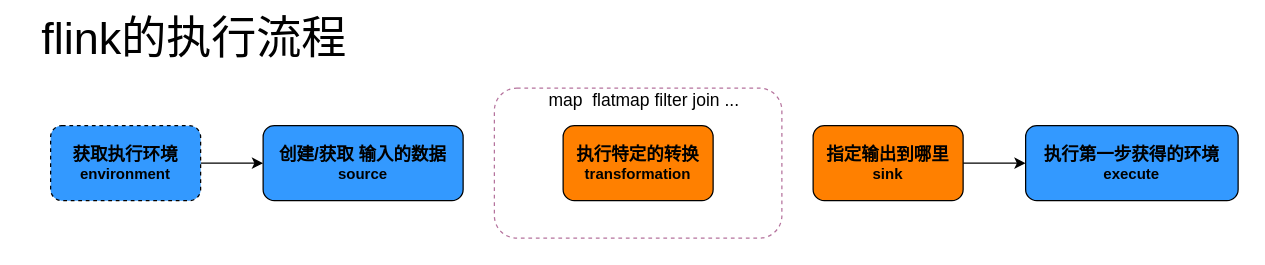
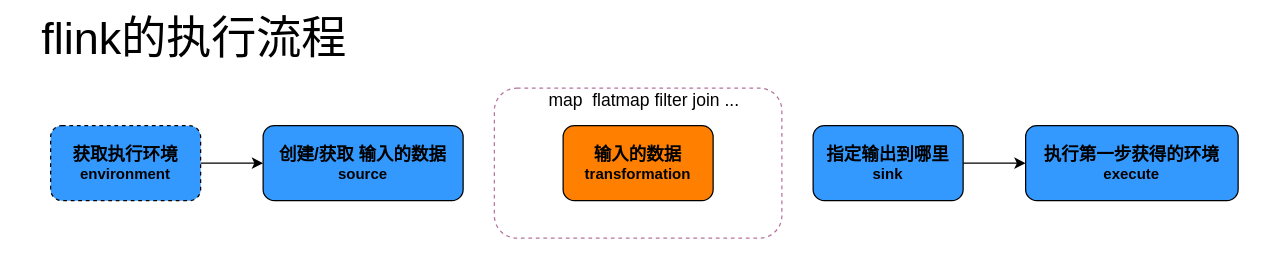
- <mxCell id="5" value="&lt;b&gt;&lt;font style=&quot;font-size: 14px&quot;&gt;执行特定的转换&lt;/font&gt;&lt;br&gt;transformation&lt;br&gt;&lt;/b&gt;" style="rounded=1;whiteSpace=wrap;html=1;fillColor=#FF8000;" parent="1" vertex="1"><mxGeometry x="450" y="100" width="120" height="60" as="geometry" /></mxCell>
+ <mxCell id="5" value="&lt;b&gt;&lt;font style=&quot;font-size: 14px&quot;&gt;输入的数据&lt;/font&gt;&lt;br&gt;transformation&lt;br&gt;&lt;/b&gt;" style="rounded=1;whiteSpace=wrap;html=1;fillColor=#FF8000;" parent="1" vertex="1"><mxGeometry x="450" y="100" width="120" height="60" as="geometry" /></mxCell>
- <mxCell id="7" value="&lt;b&gt;&lt;font&gt;&lt;span style=&quot;font-size: 14px&quot;&gt;指定输出到哪里&lt;/span&gt;&lt;br&gt;&lt;font style=&quot;font-size: 12px&quot;&gt;sink&lt;/font&gt;&lt;br&gt;&lt;/font&gt;&lt;/b&gt;" style="rounded=1;whiteSpace=wrap;html=1;fillColor=#ff8000;" parent="1" vertex="1"><mxGeometry x="650" y="100" width="120" height="60" as="geometry" /></mxCell>
+ <mxCell id="7" value="&lt;b&gt;&lt;font&gt;&lt;span style=&quot;font-size: 14px&quot;&gt;指定输出到哪里&lt;/span&gt;&lt;br&gt;&lt;font style=&quot;font-size: 12px&quot;&gt;sink&lt;/font&gt;&lt;br&gt;&lt;/font&gt;&lt;/b&gt;" style="rounded=1;whiteSpace=wrap;html=1;fillColor=#3399FF;" parent="1" vertex="1"><mxGeometry x="650" y="100" width="120" height="60" as="geometry" /></mxCell>
